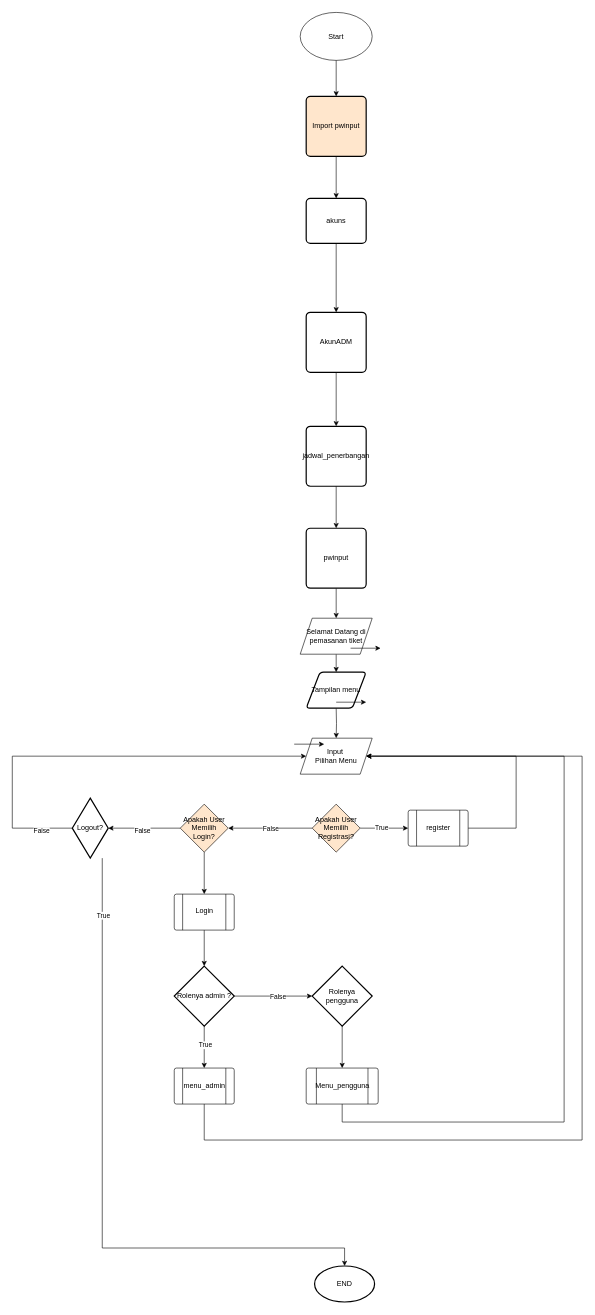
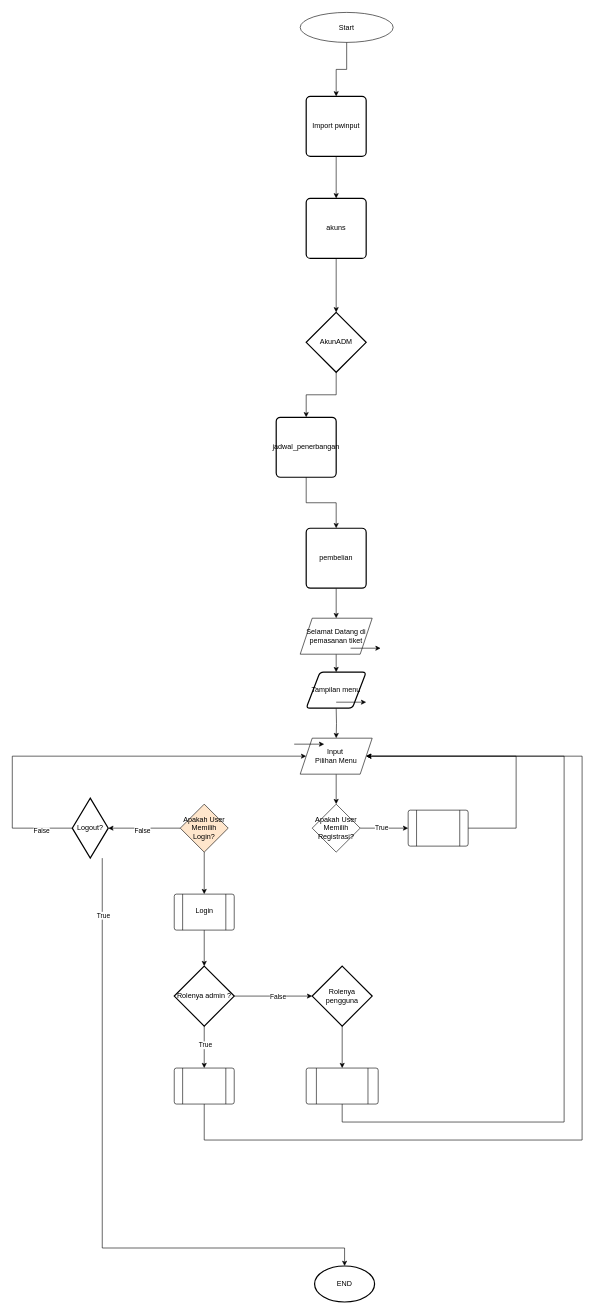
- <mxCell id="3" value="Start" style="ellipse;whiteSpace=wrap;html=1;" parent="1" vertex="1"><mxGeometry x="500" y="20" width="120" height="80" as="geometry" /></mxCell>
+ <mxCell id="3" value="Start" style="ellipse;whiteSpace=wrap;html=1;" parent="1" vertex="1"><mxGeometry x="500" y="20" width="155" height="50" as="geometry" /></mxCell>
- <mxCell id="20" value="Import pwinput" style="rounded=1;whiteSpace=wrap;html=1;absoluteArcSize=1;arcSize=14;strokeWidth=2;fillColor=#ffe6cc;" parent="1" vertex="1"><mxGeometry x="510" y="160" width="100" height="100" as="geometry" /></mxCell>
+ <mxCell id="20" value="Import pwinput" style="rounded=1;whiteSpace=wrap;html=1;absoluteArcSize=1;arcSize=14;strokeWidth=2;" parent="1" vertex="1"><mxGeometry x="510" y="160" width="100" height="100" as="geometry" /></mxCell>
- <mxCell id="22" value="akuns" style="rounded=1;whiteSpace=wrap;html=1;absoluteArcSize=1;arcSize=14;strokeWidth=2;" parent="1" vertex="1"><mxGeometry x="510" y="330" width="100" height="75" as="geometry" /></mxCell>
+ <mxCell id="22" value="akuns" style="rounded=1;whiteSpace=wrap;html=1;absoluteArcSize=1;arcSize=14;strokeWidth=2;" parent="1" vertex="1"><mxGeometry x="510" y="330" width="100" height="100" as="geometry" /></mxCell>
- <mxCell id="24" value="AkunADM" style="rounded=1;whiteSpace=wrap;html=1;absoluteArcSize=1;arcSize=14;strokeWidth=2;" parent="1" vertex="1"><mxGeometry x="510" y="520" width="100" height="100" as="geometry" /></mxCell>
+ <mxCell id="24" value="AkunADM" style="rhombus;whiteSpace=wrap;html=1;absoluteArcSize=1;arcSize=14;strokeWidth=2;" parent="1" vertex="1"><mxGeometry x="510" y="520" width="100" height="100" as="geometry" /></mxCell>
- <mxCell id="26" value="jadwal_penerbangan" style="rounded=1;whiteSpace=wrap;html=1;absoluteArcSize=1;arcSize=14;strokeWidth=2;" parent="1" vertex="1"><mxGeometry x="510" y="710" width="100" height="100" as="geometry" /></mxCell>
+ <mxCell id="26" value="jadwal_penerbangan" style="rounded=1;whiteSpace=wrap;html=1;absoluteArcSize=1;arcSize=14;strokeWidth=2;" parent="1" vertex="1"><mxGeometry x="460" y="695" width="100" height="100" as="geometry" /></mxCell>
- <mxCell id="28" value="pwinput" style="rounded=1;whiteSpace=wrap;html=1;absoluteArcSize=1;arcSize=14;strokeWidth=2;" parent="1" vertex="1"><mxGeometry x="510" y="880" width="100" height="100" as="geometry" /></mxCell>
+ <mxCell id="28" value="pembelian" style="rounded=1;whiteSpace=wrap;html=1;absoluteArcSize=1;arcSize=14;strokeWidth=2;" parent="1" vertex="1"><mxGeometry x="510" y="880" width="100" height="100" as="geometry" /></mxCell>
+ <mxCell id="7" value="" style="edgeStyle=orthogonalEdgeStyle;rounded=0;orthogonalLoop=1;jettySize=auto;html=1;" parent="1" source="8" target="14" edge="1"><mxGeometry relative="1" as="geometry" /></mxCell>
- <mxCell id="10" value="" style="edgeStyle=orthogonalEdgeStyle;rounded=0;orthogonalLoop=1;jettySize=auto;html=1;" parent="1" source="14" target="18" edge="1"><mxGeometry relative="1" as="geometry" /></mxCell>
- <mxCell id="11" value="False" style="edgeLabel;html=1;align=center;verticalAlign=middle;resizable=0;points=[];" parent="10" vertex="1" connectable="0"><mxGeometry x="-0.299" y="1" relative="1" as="geometry"><mxPoint x="-21" y="-1" as="offset" /></mxGeometry></mxCell>
- <mxCell id="14" value="Apakah User Memilih Registrasi?" style="rhombus;whiteSpace=wrap;html=1;fillColor=#ffe6cc;" parent="1" vertex="1"><mxGeometry x="520" y="1340" width="80" height="80" as="geometry" /></mxCell>
+ <mxCell id="14" value="Apakah User Memilih Registrasi?" style="rhombus;whiteSpace=wrap;html=1;" parent="1" vertex="1"><mxGeometry x="520" y="1340" width="80" height="80" as="geometry" /></mxCell>
- <mxCell id="34" value="register" style="text;html=1;align=center;verticalAlign=middle;resizable=0;points=[];autosize=1;strokeColor=none;fillColor=none;" parent="1" vertex="1"><mxGeometry x="700" y="1365" width="60" height="30" as="geometry" /></mxCell>
- <mxCell id="52" value="menu_admin" style="text;html=1;align=center;verticalAlign=middle;resizable=0;points=[];autosize=1;strokeColor=none;fillColor=none;" parent="1" vertex="1"><mxGeometry x="295" y="1795" width="90" height="30" as="geometry" /></mxCell>
- <mxCell id="55" value="Menu_pengguna" style="text;html=1;align=center;verticalAlign=middle;resizable=0;points=[];autosize=1;strokeColor=none;fillColor=none;" parent="1" vertex="1"><mxGeometry x="515" y="1795" width="110" height="30" as="geometry" /></mxCell>
